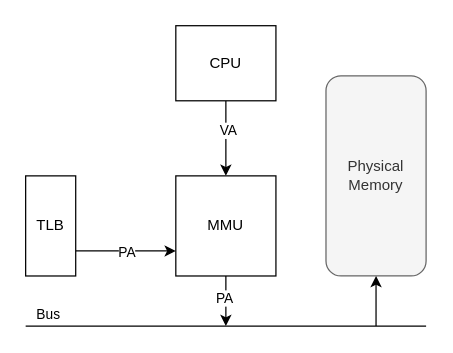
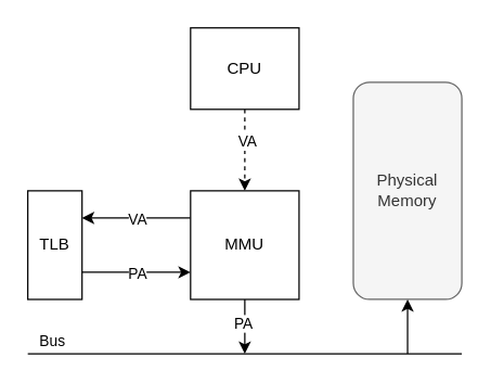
- <mxCell id="2" style="edgeStyle=orthogonalEdgeStyle;rounded=0;orthogonalLoop=1;jettySize=auto;html=1;exitX=0.5;exitY=1;exitDx=0;exitDy=0;entryX=0.5;entryY=0;entryDx=0;entryDy=0;" edge="1" parent="1" source="4" target="9"><mxGeometry relative="1" as="geometry" /></mxCell>
+ <mxCell id="2" style="edgeStyle=orthogonalEdgeStyle;rounded=0;orthogonalLoop=1;jettySize=auto;html=1;exitX=0.5;exitY=1;exitDx=0;exitDy=0;entryX=0.5;entryY=0;entryDx=0;entryDy=0;dashed=1;" edge="1" parent="1" source="4" target="9"><mxGeometry relative="1" as="geometry" /></mxCell>
+ <mxCell id="5" style="edgeStyle=orthogonalEdgeStyle;rounded=0;orthogonalLoop=1;jettySize=auto;html=1;exitX=0;exitY=0.25;exitDx=0;exitDy=0;entryX=1;entryY=0.25;entryDx=0;entryDy=0;" edge="1" parent="1" source="9" target="12"><mxGeometry relative="1" as="geometry" /></mxCell>
+ <mxCell id="6" value="VA" style="edgeLabel;html=1;align=center;verticalAlign=middle;resizable=0;points=[];" vertex="1" connectable="0" parent="5"><mxGeometry x="0.242" y="-2" relative="1" as="geometry"><mxPoint x="10" y="2" as="offset" /></mxGeometry></mxCell>
